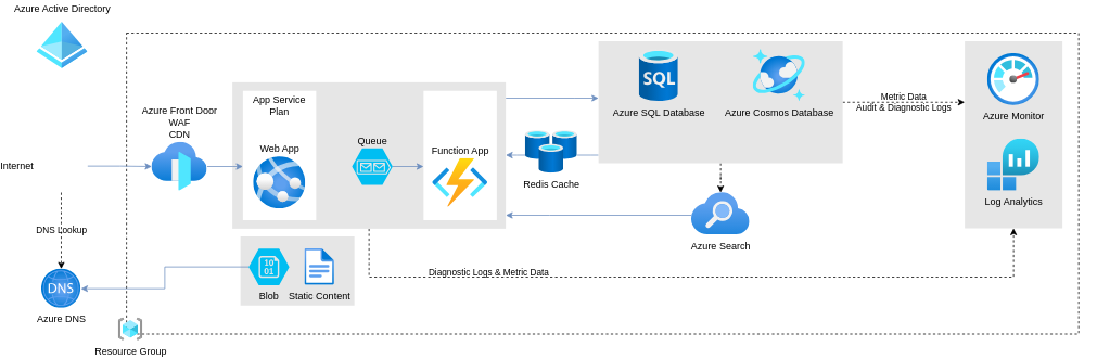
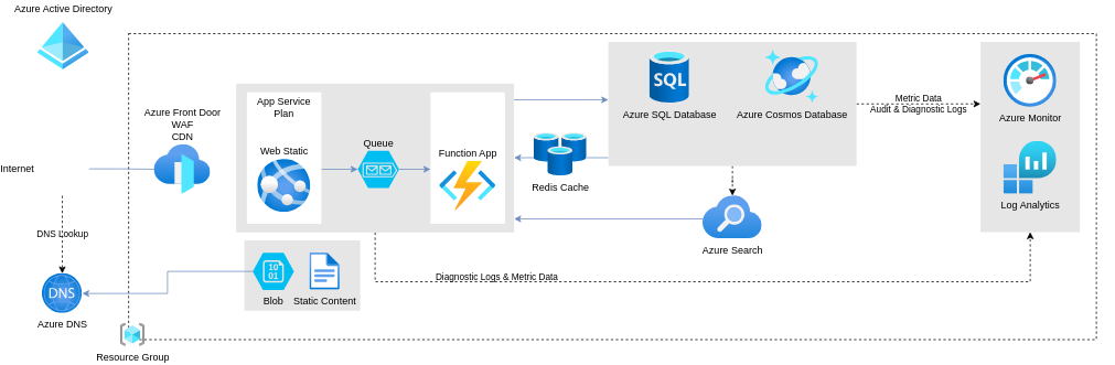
- <mxCell id="34" value="Web App" style="aspect=fixed;html=1;points=[];align=center;image;fontSize=12;image=img/lib/azure2/compute/App_Services.svg;labelPosition=center;verticalLabelPosition=top;verticalAlign=bottom;labelBackgroundColor=none;" parent="32" vertex="1"><mxGeometry x="13" y="81" width="64" height="64" as="geometry" /></mxCell>
+ <mxCell id="34" value="Web Static" style="aspect=fixed;html=1;points=[];align=center;image;fontSize=12;image=img/lib/azure2/compute/App_Services.svg;labelPosition=center;verticalLabelPosition=top;verticalAlign=bottom;labelBackgroundColor=none;" parent="32" vertex="1"><mxGeometry x="13" y="81" width="64" height="64" as="geometry" /></mxCell>
- <mxCell id="13" style="edgeStyle=orthogonalEdgeStyle;rounded=0;orthogonalLoop=1;jettySize=auto;html=1;fillColor=#dae8fc;strokeColor=#6c8ebf;labelBackgroundColor=none;" parent="1" source="14" target="17" edge="1"><mxGeometry relative="1" as="geometry" /></mxCell>
+ <mxCell id="13" style="edgeStyle=orthogonalEdgeStyle;rounded=0;orthogonalLoop=1;jettySize=auto;html=1;fillColor=#dae8fc;strokeColor=#6c8ebf;labelBackgroundColor=none;endArrow=none;" parent="1" source="14" target="17" edge="1"><mxGeometry relative="1" as="geometry" /></mxCell>
- <mxCell id="16" style="edgeStyle=orthogonalEdgeStyle;rounded=0;orthogonalLoop=1;jettySize=auto;html=1;fillColor=#dae8fc;strokeColor=#6c8ebf;labelBackgroundColor=none;" parent="1" source="17" target="33" edge="1"><mxGeometry relative="1" as="geometry"><Array as="points"><mxPoint x="263" y="204" /><mxPoint x="263" y="204" /></Array></mxGeometry></mxCell>
+ <mxCell id="18" style="edgeStyle=orthogonalEdgeStyle;rounded=0;orthogonalLoop=1;jettySize=auto;html=1;fillColor=#dae8fc;strokeColor=#6c8ebf;labelBackgroundColor=none;" parent="1" source="33" target="20" edge="1"><mxGeometry relative="1" as="geometry"><Array as="points"><mxPoint x="383" y="204" /><mxPoint x="383" y="204" /></Array></mxGeometry></mxCell>
